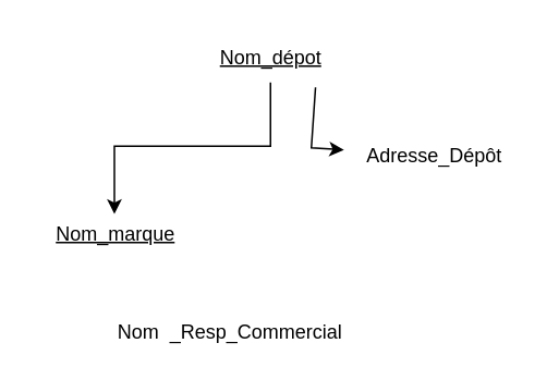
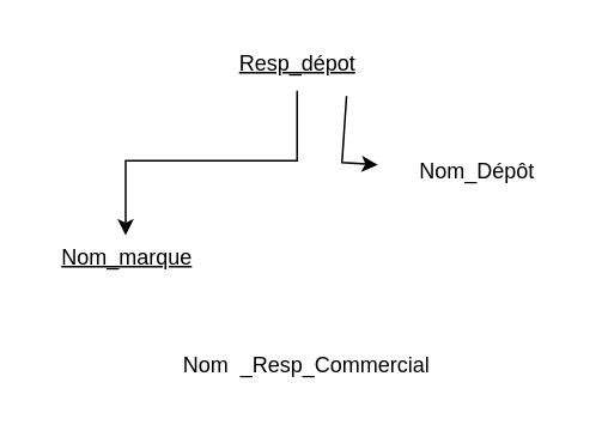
- <mxCell id="3" value="&lt;font style=&quot;vertical-align: inherit;&quot;&gt;&lt;font style=&quot;vertical-align: inherit;&quot;&gt;&lt;u&gt;Nom_dépot&lt;/u&gt;&lt;/font&gt;&lt;/font&gt;" style="text;html=1;align=center;verticalAlign=middle;resizable=0;points=[];autosize=1;strokeColor=none;fillColor=none;" vertex="1" parent="1"><mxGeometry x="120" y="20" width="90" height="30" as="geometry" /></mxCell>
+ <mxCell id="3" value="&lt;font style=&quot;vertical-align: inherit;&quot;&gt;&lt;font style=&quot;vertical-align: inherit;&quot;&gt;&lt;u&gt;Resp_dépot&lt;/u&gt;&lt;/font&gt;&lt;/font&gt;" style="text;html=1;align=center;verticalAlign=middle;resizable=0;points=[];autosize=1;strokeColor=none;fillColor=none;" vertex="1" parent="1"><mxGeometry x="120" y="20" width="90" height="30" as="geometry" /></mxCell>
- <mxCell id="5" value="&lt;font style=&quot;vertical-align: inherit;&quot;&gt;&lt;font style=&quot;vertical-align: inherit;&quot;&gt;Adresse_Dépôt&lt;/font&gt;&lt;/font&gt;" style="text;html=1;align=center;verticalAlign=middle;resizable=0;points=[];autosize=1;strokeColor=none;fillColor=none;" vertex="1" parent="1"><mxGeometry x="210" y="80" width="110" height="30" as="geometry" /></mxCell>
+ <mxCell id="5" value="&lt;font style=&quot;vertical-align: inherit;&quot;&gt;&lt;font style=&quot;vertical-align: inherit;&quot;&gt;Nom_Dépôt&lt;/font&gt;&lt;/font&gt;" style="text;html=1;align=center;verticalAlign=middle;resizable=0;points=[];autosize=1;strokeColor=none;fillColor=none;" vertex="1" parent="1"><mxGeometry x="210" y="80" width="110" height="30" as="geometry" /></mxCell>
- <mxCell id="7" value="&lt;font style=&quot;vertical-align: inherit;&quot;&gt;&lt;font style=&quot;vertical-align: inherit;&quot;&gt;&lt;font style=&quot;vertical-align: inherit;&quot;&gt;&lt;font style=&quot;vertical-align: inherit;&quot;&gt;&lt;font style=&quot;vertical-align: inherit;&quot;&gt;&lt;font style=&quot;vertical-align: inherit;&quot;&gt;Nom&amp;nbsp;  &lt;/font&gt;&lt;/font&gt;&lt;/font&gt;&lt;/font&gt;&lt;/font&gt;&lt;/font&gt;&lt;font style=&quot;vertical-align: inherit;&quot;&gt;&lt;font style=&quot;vertical-align: inherit;&quot;&gt;&lt;font style=&quot;vertical-align: inherit;&quot;&gt;&lt;font style=&quot;vertical-align: inherit;&quot;&gt;&lt;font style=&quot;vertical-align: inherit;&quot;&gt;&lt;font style=&quot;vertical-align: inherit;&quot;&gt;_Resp_Commercial&lt;/font&gt;&lt;/font&gt;&lt;/font&gt;&lt;/font&gt;&lt;/font&gt;&lt;/font&gt;" style="text;html=1;align=center;verticalAlign=middle;resizable=0;points=[];autosize=1;strokeColor=none;fillColor=none;" vertex="1" parent="1"><mxGeometry x="60" y="188" width="160" height="30" as="geometry" /></mxCell>
+ <mxCell id="7" value="&lt;font style=&quot;vertical-align: inherit;&quot;&gt;&lt;font style=&quot;vertical-align: inherit;&quot;&gt;&lt;font style=&quot;vertical-align: inherit;&quot;&gt;&lt;font style=&quot;vertical-align: inherit;&quot;&gt;&lt;font style=&quot;vertical-align: inherit;&quot;&gt;&lt;font style=&quot;vertical-align: inherit;&quot;&gt;Nom&amp;nbsp;  &lt;/font&gt;&lt;/font&gt;&lt;/font&gt;&lt;/font&gt;&lt;/font&gt;&lt;/font&gt;&lt;font style=&quot;vertical-align: inherit;&quot;&gt;&lt;font style=&quot;vertical-align: inherit;&quot;&gt;&lt;font style=&quot;vertical-align: inherit;&quot;&gt;&lt;font style=&quot;vertical-align: inherit;&quot;&gt;&lt;font style=&quot;vertical-align: inherit;&quot;&gt;&lt;font style=&quot;vertical-align: inherit;&quot;&gt;_Resp_Commercial&lt;/font&gt;&lt;/font&gt;&lt;/font&gt;&lt;/font&gt;&lt;/font&gt;&lt;/font&gt;" style="text;html=1;align=center;verticalAlign=middle;resizable=0;points=[];autosize=1;strokeColor=none;fillColor=none;" vertex="1" parent="1"><mxGeometry x="90" y="188" width="160" height="30" as="geometry" /></mxCell>
